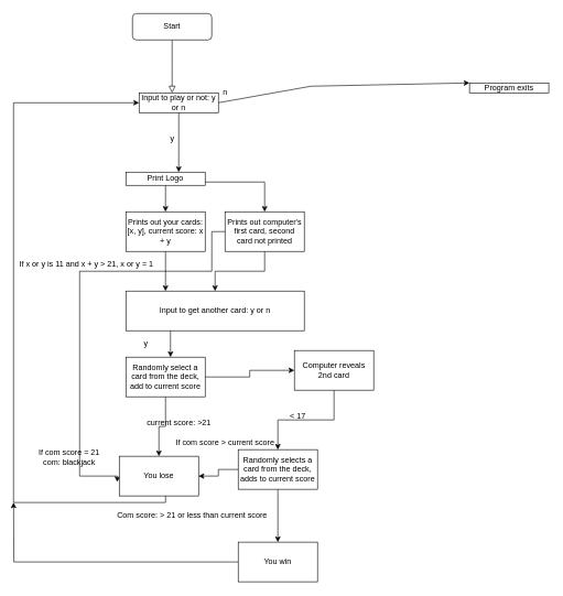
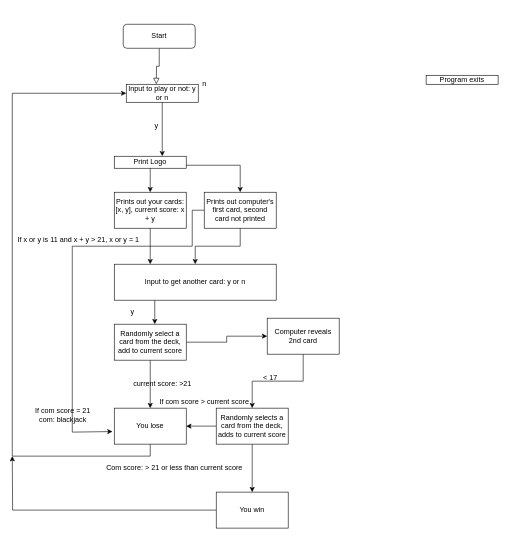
- <mxCell id="3" value="Start" style="rounded=1;whiteSpace=wrap;html=1;fontSize=12;glass=0;strokeWidth=1;shadow=0;" parent="1" vertex="1"><mxGeometry x="200" y="20" width="120" height="40" as="geometry" /></mxCell>
+ <mxCell id="3" value="Start" style="rounded=1;whiteSpace=wrap;html=1;fontSize=12;glass=0;strokeWidth=1;shadow=0;" parent="1" vertex="1"><mxGeometry x="205" y="40" width="120" height="40" as="geometry" /></mxCell>
- <mxCell id="9" value="" style="endArrow=classic;html=1;rounded=0;exitX=1;exitY=0.5;exitDx=0;exitDy=0;entryX=0;entryY=0;entryDx=0;entryDy=0;" edge="1" parent="1" source="6" target="11"><mxGeometry width="50" height="50" relative="1" as="geometry"><mxPoint x="430" y="380" as="sourcePoint" /><mxPoint x="360" y="155" as="targetPoint" /><Array as="points"><mxPoint x="470" y="130" /></Array></mxGeometry></mxCell>
- <mxCell id="26" value="You lose" style="rounded=0;whiteSpace=wrap;html=1;" vertex="1" parent="1"><mxGeometry x="180" y="690" width="120" height="60" as="geometry" /></mxCell>
+ <mxCell id="26" value="You lose" style="rounded=0;whiteSpace=wrap;html=1;" vertex="1" parent="1"><mxGeometry x="190" y="680" width="120" height="60" as="geometry" /></mxCell>
